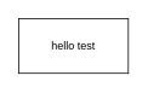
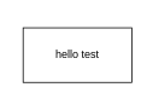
- <mxCell id="2" value="hello test" style="rounded=0;whiteSpace=wrap;html=1;" vertex="1" parent="1"><mxGeometry x="20" y="20" width="120" height="60" as="geometry" /></mxCell>
+ <mxCell id="2" value="hello test" style="rounded=0;whiteSpace=wrap;html=1;" vertex="1" parent="1"><mxGeometry x="25" y="30" width="120" height="60" as="geometry" /></mxCell>
